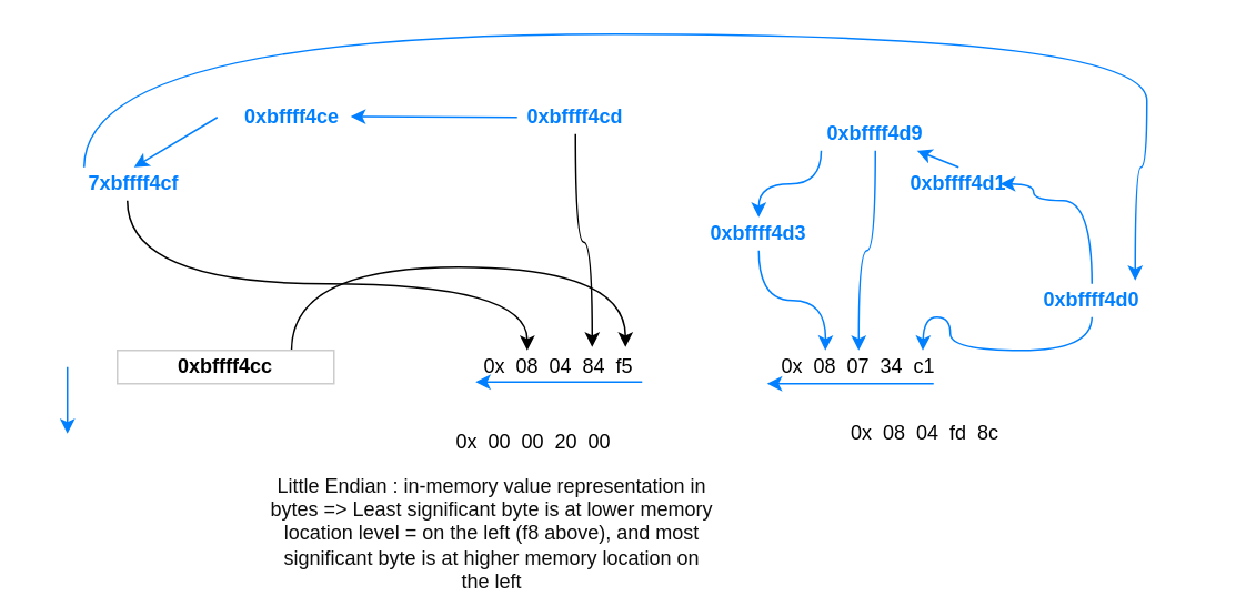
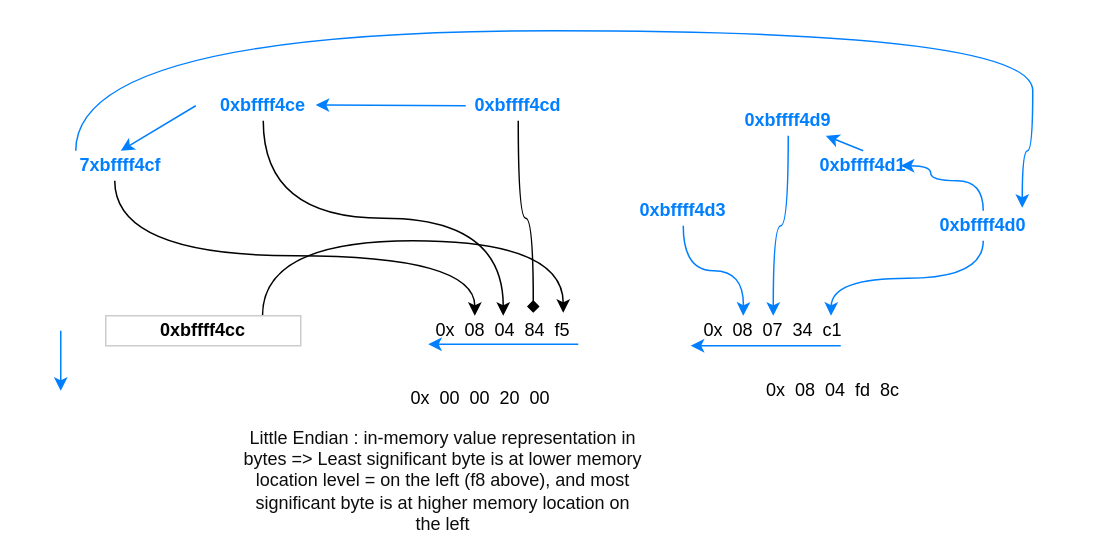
- <mxCell id="25" style="edgeStyle=orthogonalEdgeStyle;curved=1;orthogonalLoop=1;jettySize=auto;html=1;exitX=0.25;exitY=1;exitDx=0;exitDy=0;entryX=0.5;entryY=0;entryDx=0;entryDy=0;strokeColor=#007FFF;fontColor=#007FFF;" edge="1" parent="1" source="26" target="28"><mxGeometry relative="1" as="geometry" /></mxCell>
+ <mxCell id="10" style="edgeStyle=orthogonalEdgeStyle;curved=1;orthogonalLoop=1;jettySize=auto;html=1;exitX=0.5;exitY=1;exitDx=0;exitDy=0;fontColor=#007FFF;" edge="1" parent="1" source="11" target="2"><mxGeometry relative="1" as="geometry" /></mxCell>
- <mxCell id="22" value="0xbffff4d0" style="text;html=1;align=center;verticalAlign=middle;whiteSpace=wrap;rounded=0;fontStyle=1;fontColor=#007FFF;" vertex="1" parent="1"><mxGeometry x="590" y="170" width="130" height="20" as="geometry" /></mxCell>
+ <mxCell id="22" value="0xbffff4d0" style="text;html=1;align=center;verticalAlign=middle;whiteSpace=wrap;rounded=0;fontStyle=1;fontColor=#007FFF;" vertex="1" parent="1"><mxGeometry x="590" y="140" width="130" height="20" as="geometry" /></mxCell>
- <mxCell id="8" style="edgeStyle=orthogonalEdgeStyle;curved=1;orthogonalLoop=1;jettySize=auto;html=1;exitX=0.5;exitY=1;exitDx=0;exitDy=0;fontColor=#007FFF;entryX=0.654;entryY=-0.1;entryDx=0;entryDy=0;entryPerimeter=0;" edge="1" parent="1" source="9" target="2"><mxGeometry relative="1" as="geometry"><mxPoint x="370" y="180" as="targetPoint" /></mxGeometry></mxCell>
+ <mxCell id="8" style="edgeStyle=orthogonalEdgeStyle;curved=1;orthogonalLoop=1;jettySize=auto;html=1;exitX=0.5;exitY=1;exitDx=0;exitDy=0;fontColor=#007FFF;entryX=0.654;entryY=-0.1;entryDx=0;entryDy=0;entryPerimeter=0;endArrow=diamond;" edge="1" parent="1" source="9" target="2"><mxGeometry relative="1" as="geometry"><mxPoint x="370" y="180" as="targetPoint" /></mxGeometry></mxCell>
